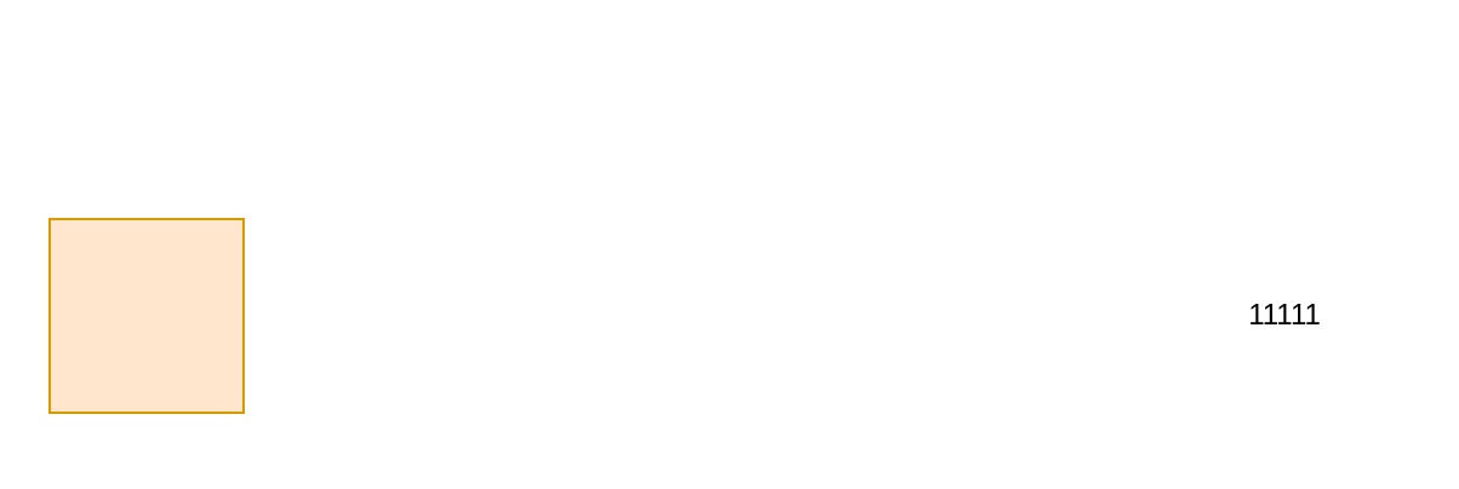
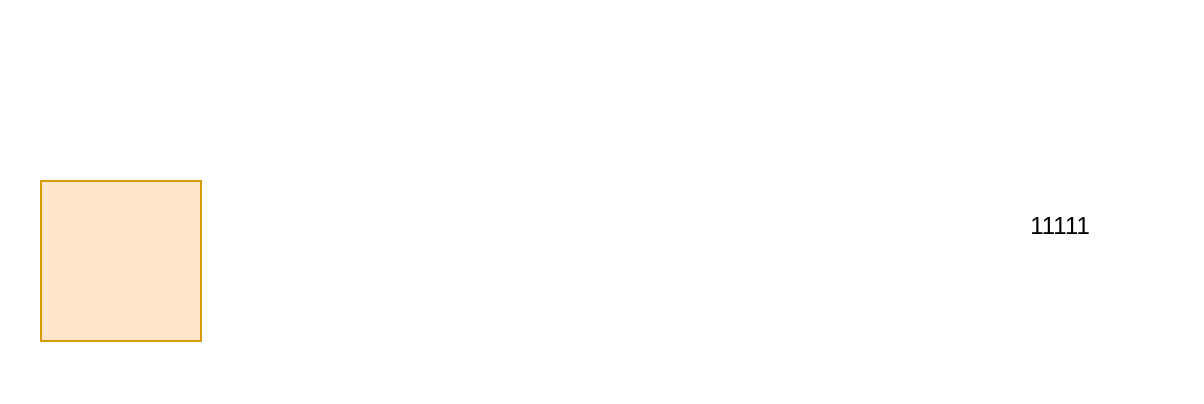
- <mxCell id="4" value="11111" style="whiteSpace=wrap;html=1;absoluteArcSize=1;arcSize=14;strokeWidth=2;labelBackgroundColor=none;fillColor=#D399FF;gradientColor=none;opacity=0;" vertex="1" parent="1"><mxGeometry x="480" y="80" width="100" height="100" as="geometry" /></mxCell>
+ <mxCell id="4" value="11111" style="whiteSpace=wrap;html=1;absoluteArcSize=1;arcSize=14;strokeWidth=2;labelBackgroundColor=none;fillColor=#D399FF;gradientColor=none;opacity=0;" vertex="1" parent="1"><mxGeometry x="480" y="80" width="100" height="65" as="geometry" /></mxCell>
